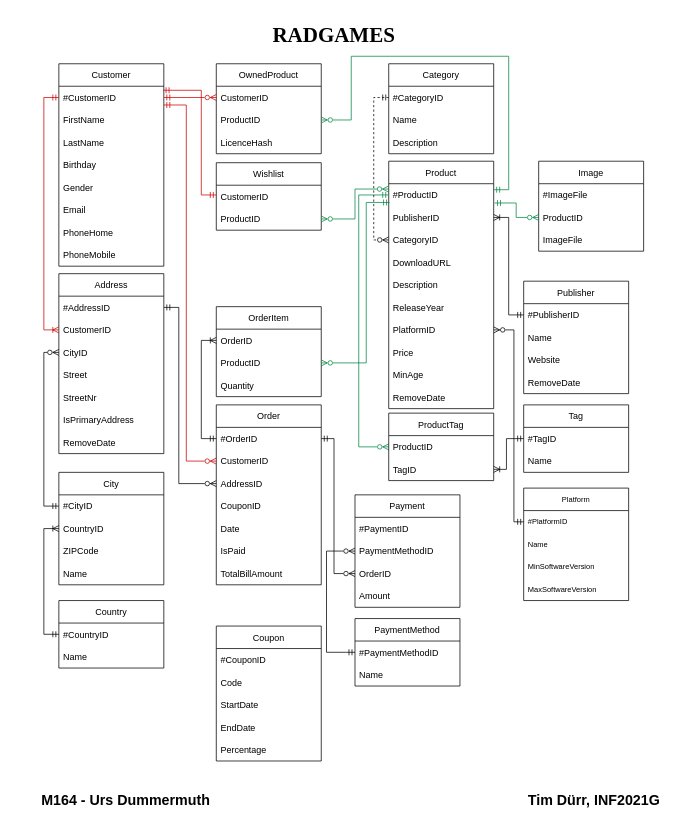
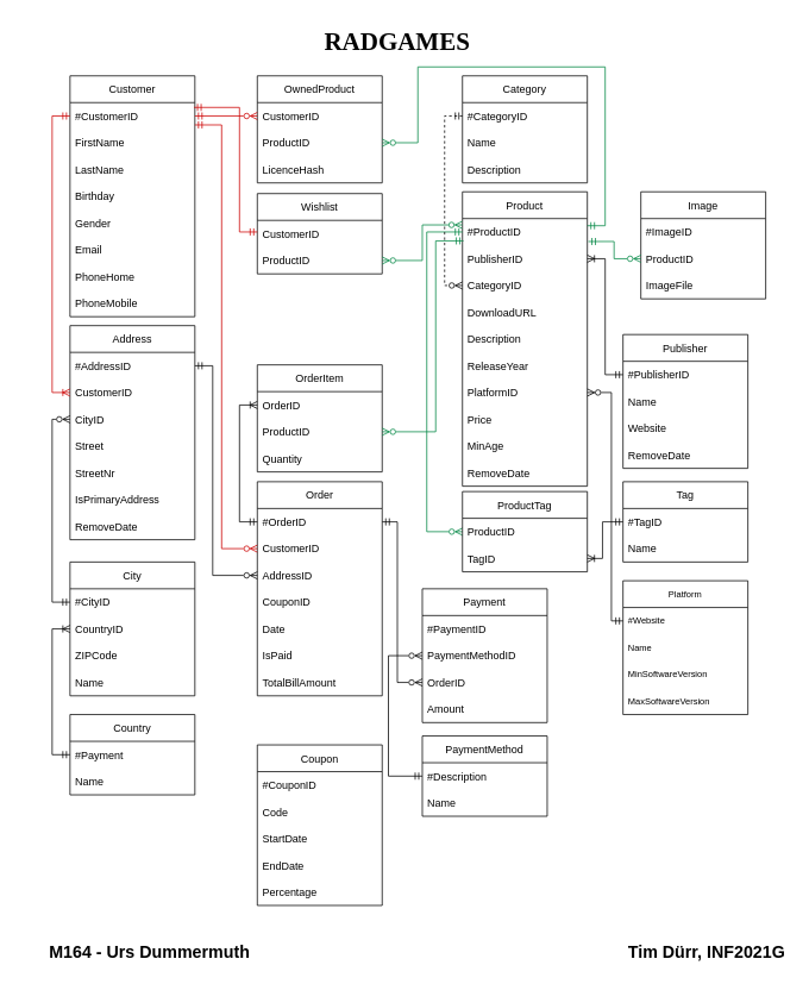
- <mxCell id="60" value="#ImageFile" style="text;strokeColor=none;fillColor=none;align=left;verticalAlign=middle;spacingLeft=4;spacingRight=4;overflow=hidden;points=[[0,0.5],[1,0.5]];portConstraint=eastwest;rotatable=0;" parent="59" vertex="1"><mxGeometry y="30" width="140" height="30" as="geometry" /></mxCell>
+ <mxCell id="60" value="#ImageID" style="text;strokeColor=none;fillColor=none;align=left;verticalAlign=middle;spacingLeft=4;spacingRight=4;overflow=hidden;points=[[0,0.5],[1,0.5]];portConstraint=eastwest;rotatable=0;" parent="59" vertex="1"><mxGeometry y="30" width="140" height="30" as="geometry" /></mxCell>
- <mxCell id="112" value="#PlatformID" style="text;strokeColor=none;fillColor=none;align=left;verticalAlign=middle;spacingLeft=4;spacingRight=4;overflow=hidden;points=[[0,0.5],[1,0.5]];portConstraint=eastwest;rotatable=0;fontSize=10;" vertex="1" parent="111"><mxGeometry y="30" width="140" height="30" as="geometry" /></mxCell>
+ <mxCell id="112" value="#Website" style="text;strokeColor=none;fillColor=none;align=left;verticalAlign=middle;spacingLeft=4;spacingRight=4;overflow=hidden;points=[[0,0.5],[1,0.5]];portConstraint=eastwest;rotatable=0;fontSize=10;" vertex="1" parent="111"><mxGeometry y="30" width="140" height="30" as="geometry" /></mxCell>
- <mxCell id="64" value="#CountryID" style="text;strokeColor=none;fillColor=none;align=left;verticalAlign=middle;spacingLeft=4;spacingRight=4;overflow=hidden;points=[[0,0.5],[1,0.5]];portConstraint=eastwest;rotatable=0;" parent="63" vertex="1"><mxGeometry y="30" width="140" height="30" as="geometry" /></mxCell>
+ <mxCell id="64" value="#Payment" style="text;strokeColor=none;fillColor=none;align=left;verticalAlign=middle;spacingLeft=4;spacingRight=4;overflow=hidden;points=[[0,0.5],[1,0.5]];portConstraint=eastwest;rotatable=0;" parent="63" vertex="1"><mxGeometry y="30" width="140" height="30" as="geometry" /></mxCell>
- <mxCell id="54" value="#PaymentMethodID" style="text;strokeColor=none;fillColor=none;align=left;verticalAlign=middle;spacingLeft=4;spacingRight=4;overflow=hidden;points=[[0,0.5],[1,0.5]];portConstraint=eastwest;rotatable=0;" parent="53" vertex="1"><mxGeometry y="30" width="140" height="30" as="geometry" /></mxCell>
+ <mxCell id="54" value="#Description" style="text;strokeColor=none;fillColor=none;align=left;verticalAlign=middle;spacingLeft=4;spacingRight=4;overflow=hidden;points=[[0,0.5],[1,0.5]];portConstraint=eastwest;rotatable=0;" parent="53" vertex="1"><mxGeometry y="30" width="140" height="30" as="geometry" /></mxCell>
